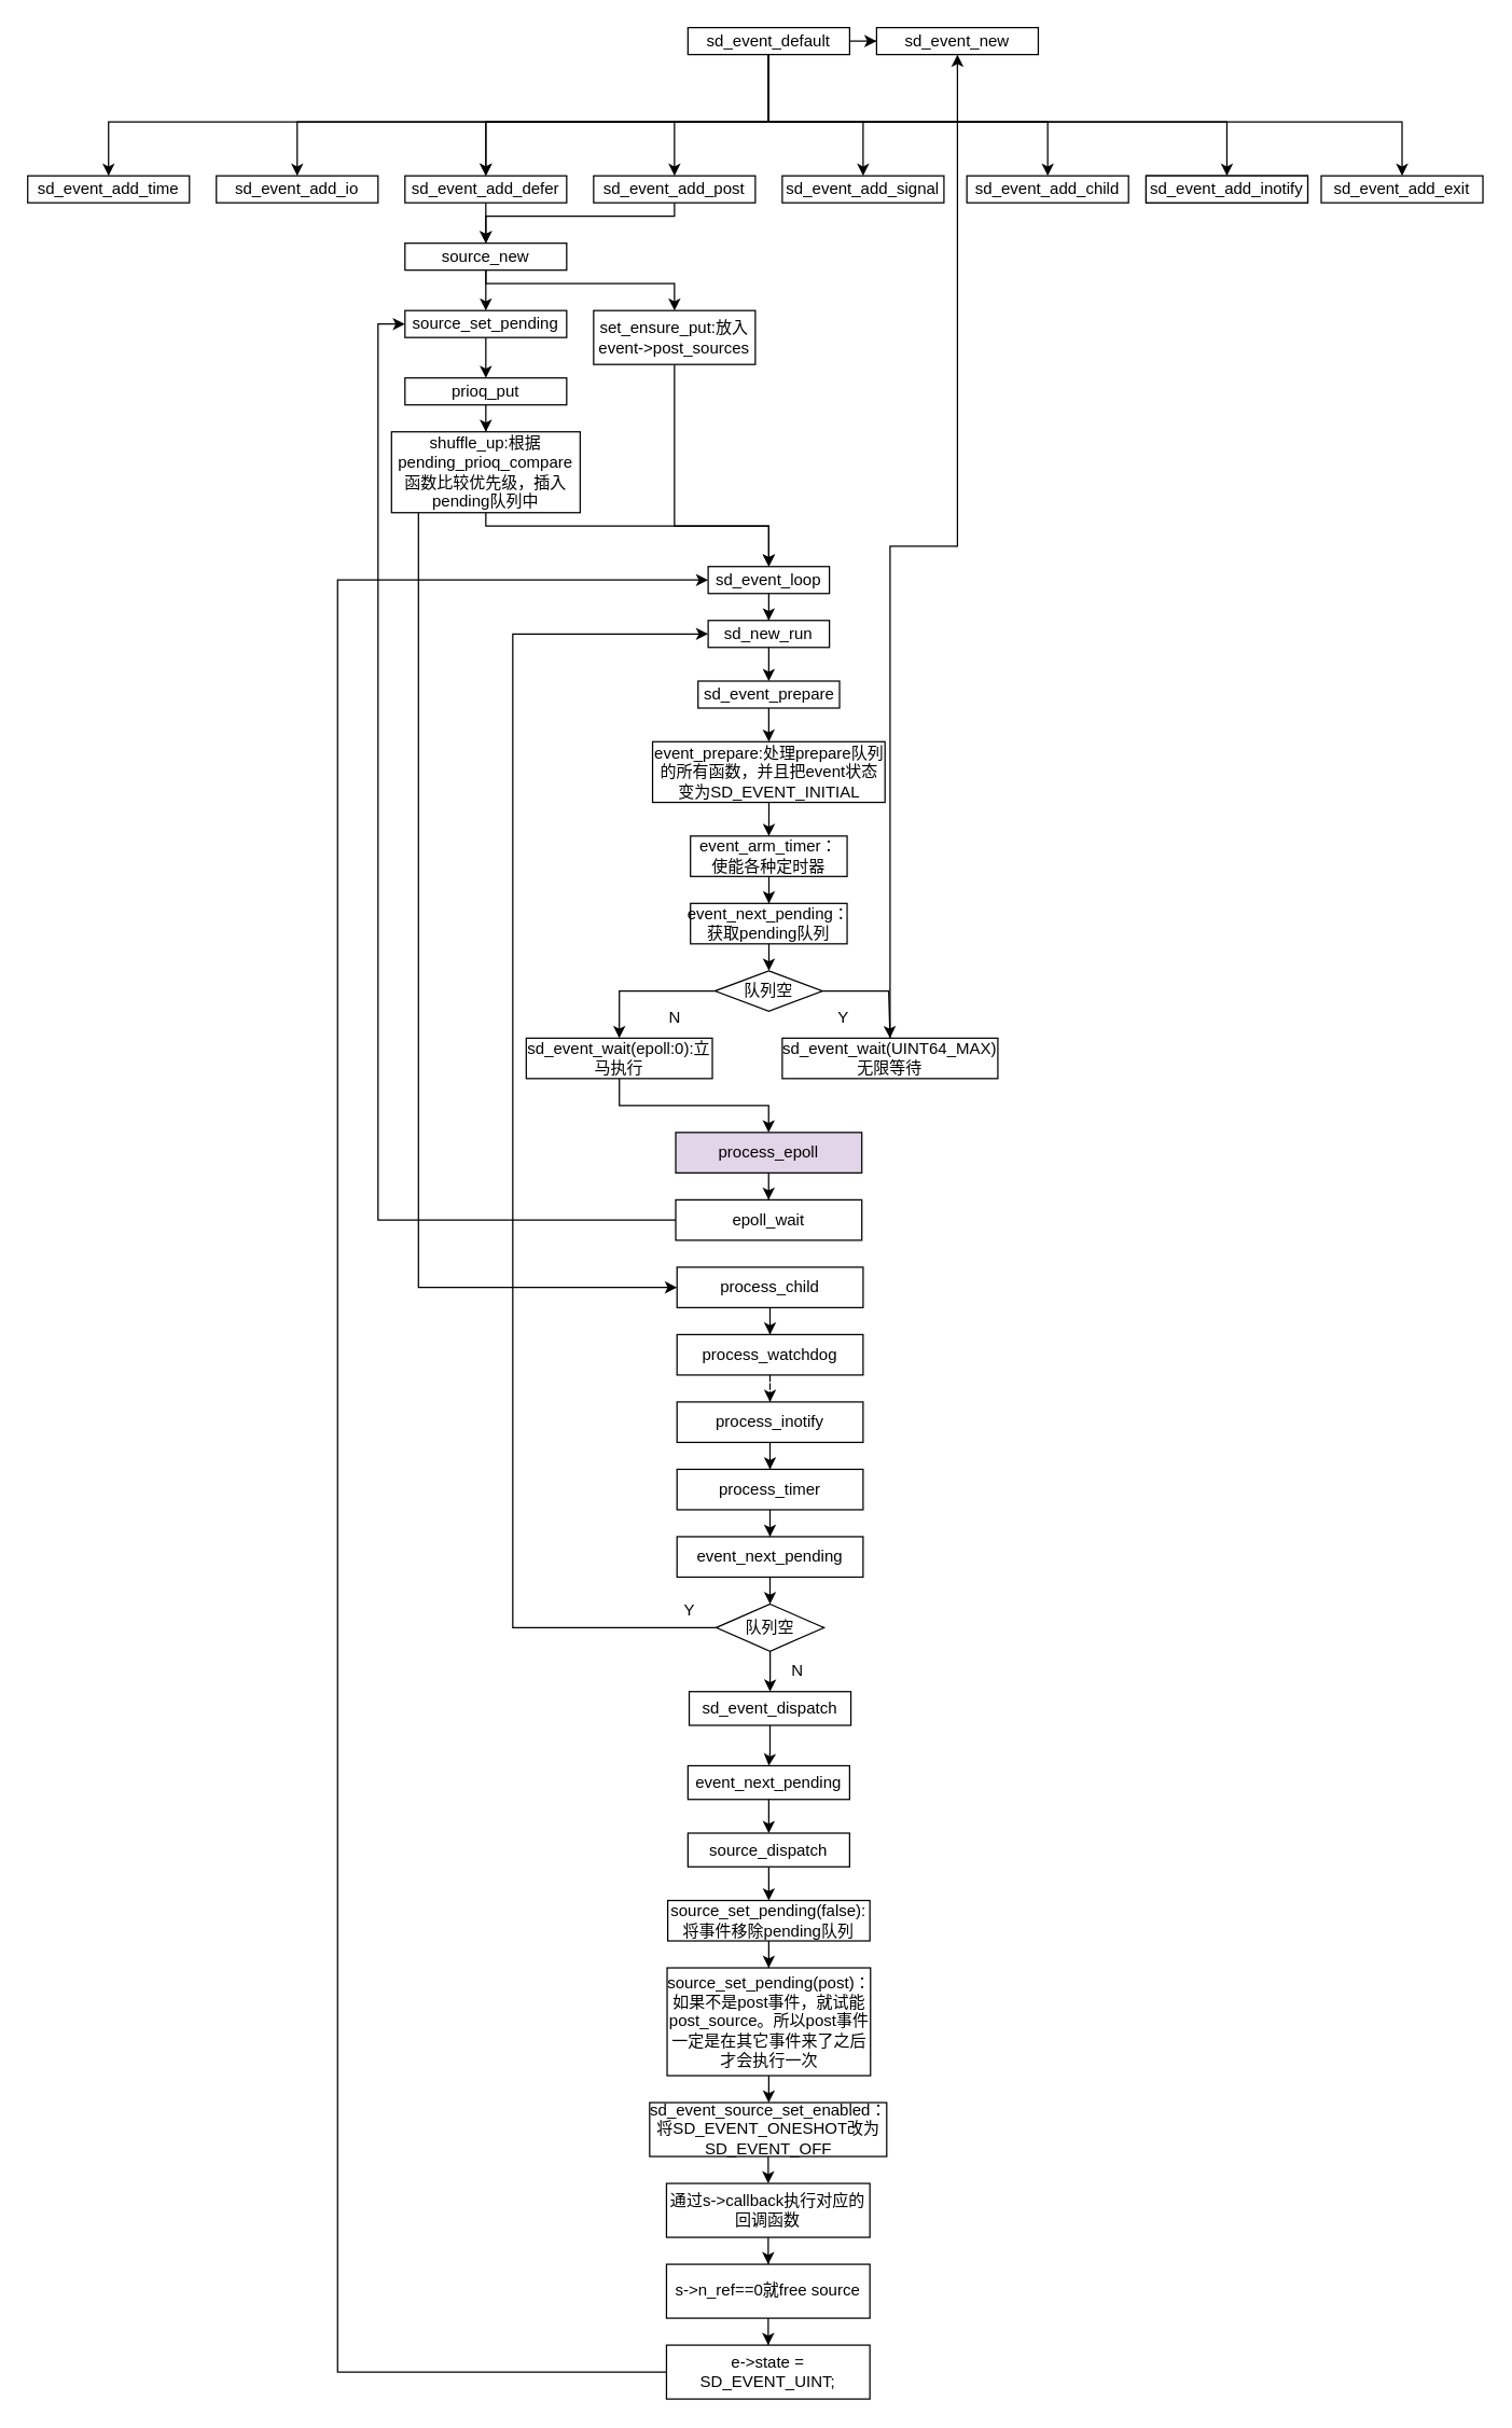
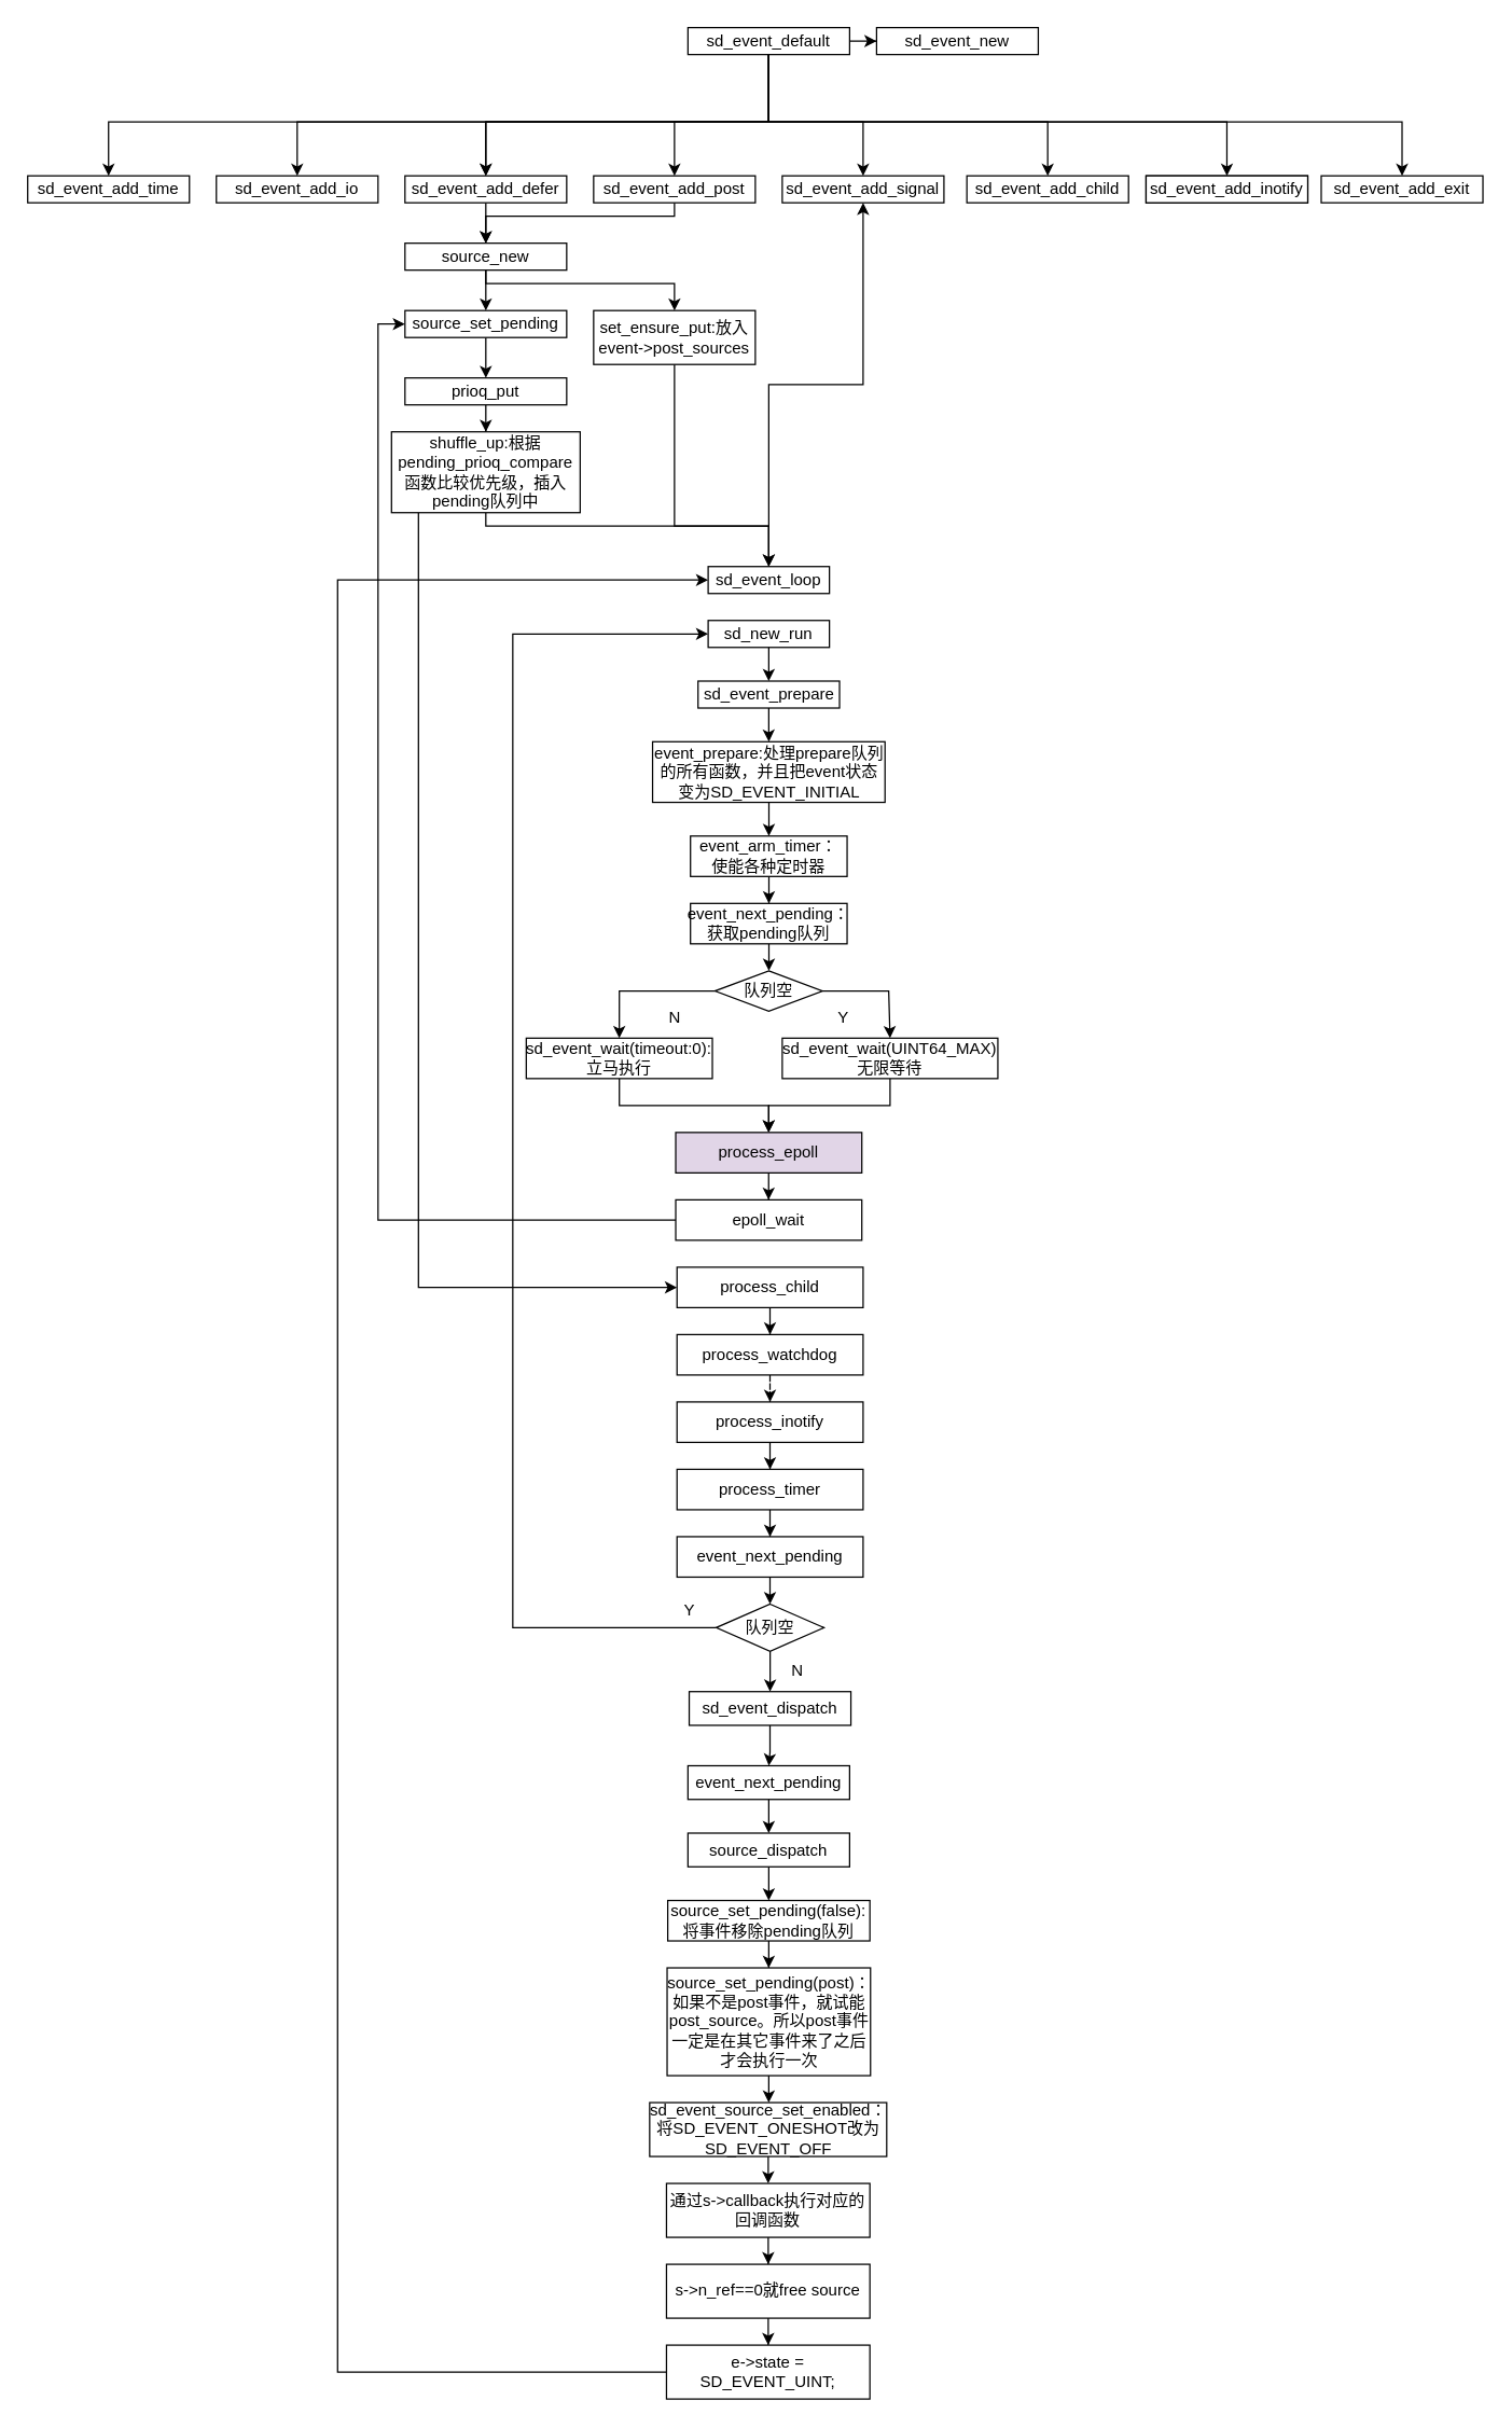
- <mxCell id="51" style="edgeStyle=orthogonalEdgeStyle;rounded=0;orthogonalLoop=1;jettySize=auto;html=1;" edge="1" parent="1" source="52" target="13"><mxGeometry relative="1" as="geometry" /></mxCell>
+ <mxCell id="51" style="edgeStyle=orthogonalEdgeStyle;rounded=0;orthogonalLoop=1;jettySize=auto;html=1;entryX=0.5;entryY=0;entryDx=0;entryDy=0;" edge="1" parent="1" source="52" target="59"><mxGeometry relative="1" as="geometry" /></mxCell>
- <mxCell id="37" value="" style="edgeStyle=orthogonalEdgeStyle;rounded=0;orthogonalLoop=1;jettySize=auto;html=1;" edge="1" parent="1" source="38" target="40"><mxGeometry relative="1" as="geometry" /></mxCell>
+ <mxCell id="37" value="" style="edgeStyle=orthogonalEdgeStyle;rounded=0;orthogonalLoop=1;jettySize=auto;html=1;" edge="1" parent="1" source="38" target="20"><mxGeometry relative="1" as="geometry" /></mxCell>
- <mxCell id="50" value="sd_event_wait(epoll:0):立马执行" style="rounded=0;whiteSpace=wrap;html=1;" vertex="1" parent="1"><mxGeometry x="390" y="770" width="138.12" height="30" as="geometry" /></mxCell>
+ <mxCell id="50" value="sd_event_wait(timeout:0):立马执行" style="rounded=0;whiteSpace=wrap;html=1;" vertex="1" parent="1"><mxGeometry x="390" y="770" width="138.12" height="30" as="geometry" /></mxCell>
